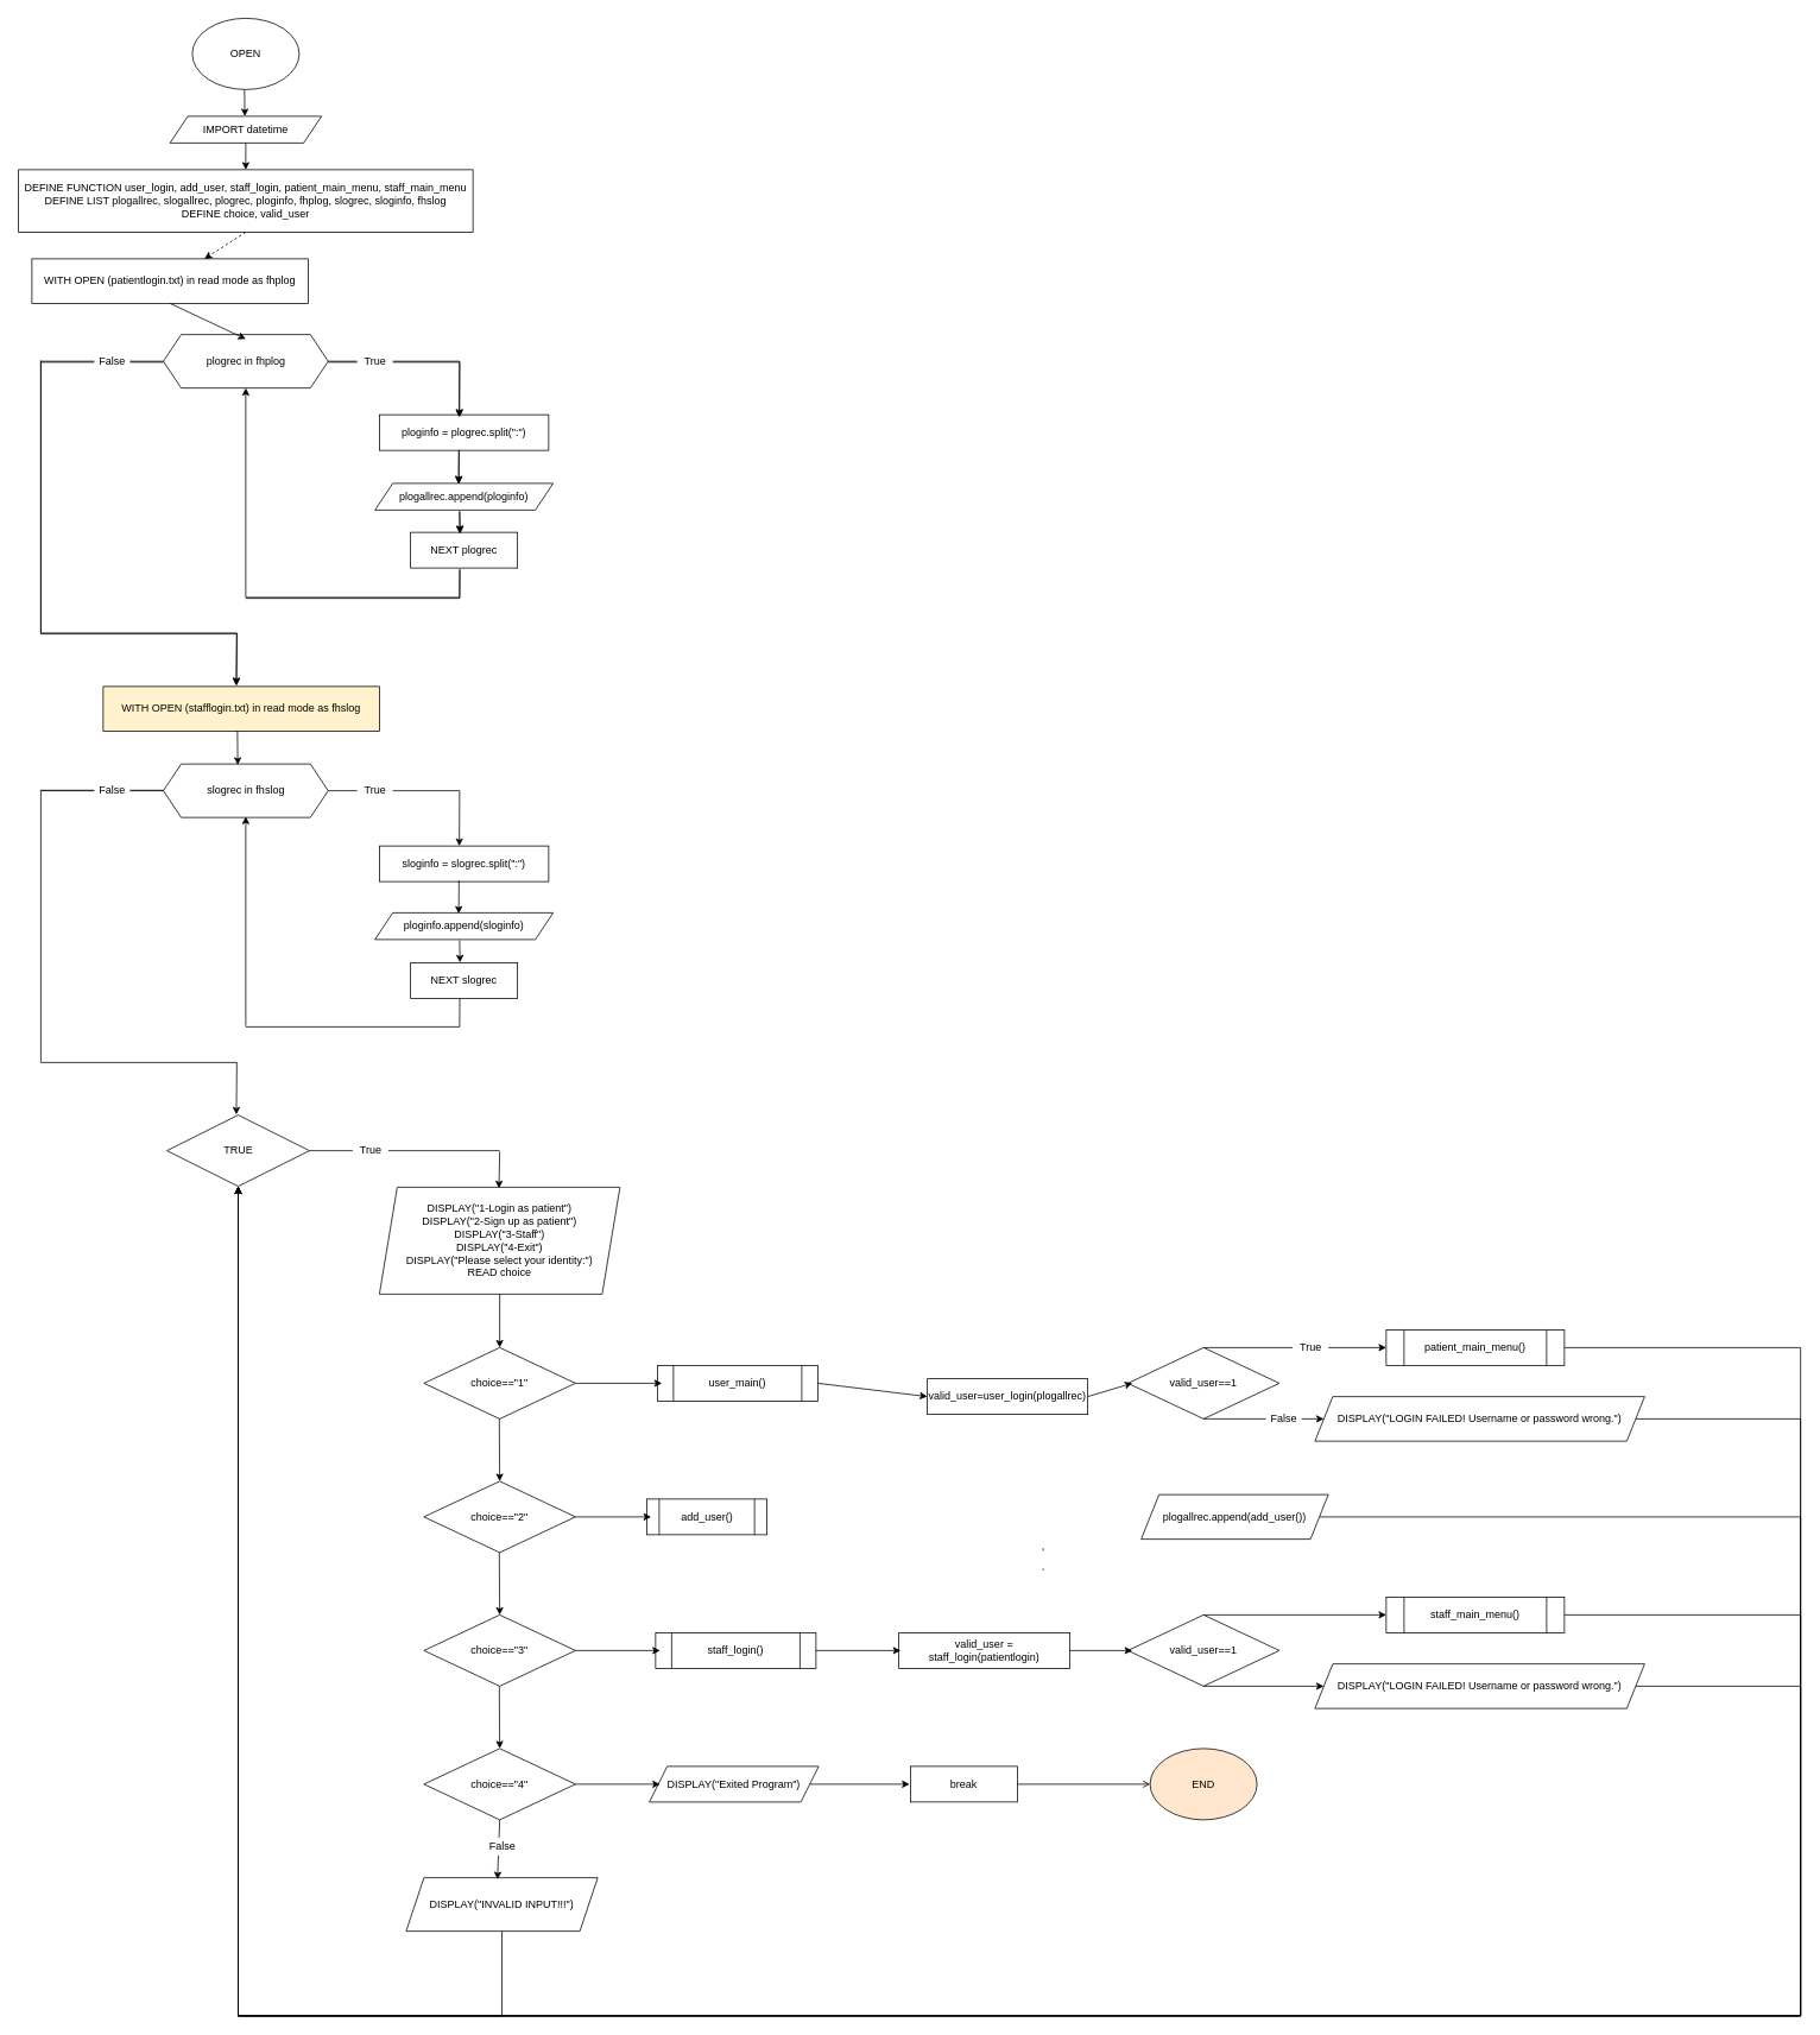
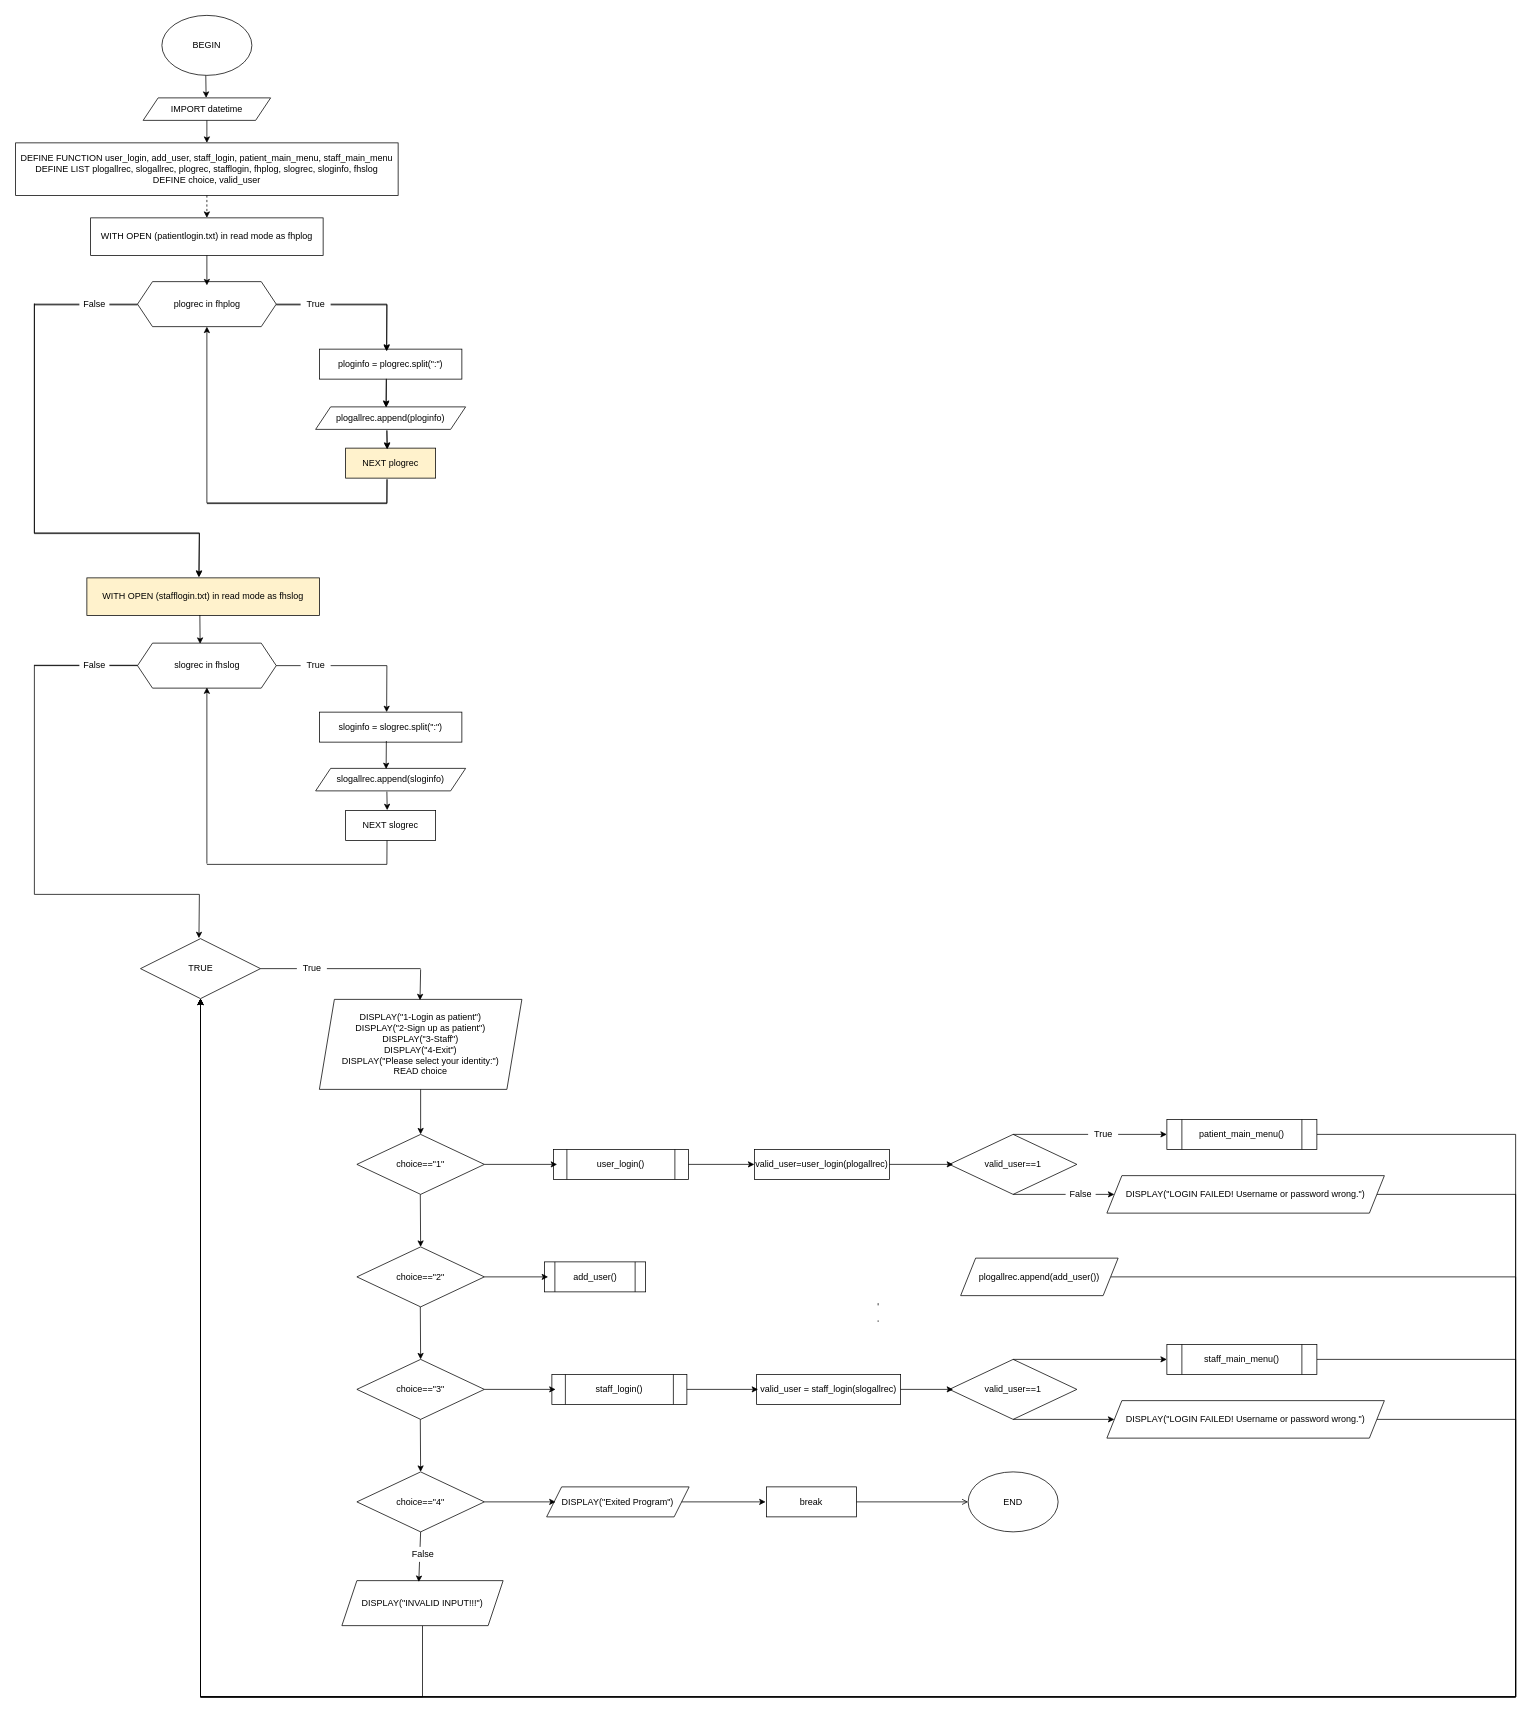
- <mxCell id="2" value="OPEN" style="ellipse;whiteSpace=wrap;html=1;" vertex="1" parent="1"><mxGeometry x="215" y="20" width="120" height="80" as="geometry" /></mxCell>
+ <mxCell id="2" value="BEGIN" style="ellipse;whiteSpace=wrap;html=1;" vertex="1" parent="1"><mxGeometry x="215" y="20" width="120" height="80" as="geometry" /></mxCell>
- <mxCell id="3" value="&lt;div&gt;DEFINE FUNCTION user_login, add_user, staff_login, patient_main_menu, staff_main_menu&lt;/div&gt;&lt;div&gt;&lt;span&gt;&#09;&lt;/span&gt;DEFINE LIST plogallrec, slogallrec, plogrec, ploginfo, fhplog, slogrec, sloginfo, fhslog&lt;/div&gt;&lt;div&gt;&lt;span&gt;&#09;&lt;/span&gt;DEFINE choice, valid_user&lt;/div&gt;" style="rounded=0;whiteSpace=wrap;html=1;" vertex="1" parent="1"><mxGeometry x="20" y="190" width="510" height="70" as="geometry" /></mxCell>
+ <mxCell id="3" value="&lt;div&gt;DEFINE FUNCTION user_login, add_user, staff_login, patient_main_menu, staff_main_menu&lt;/div&gt;&lt;div&gt;&lt;span&gt;&#09;&lt;/span&gt;DEFINE LIST plogallrec, slogallrec, plogrec, stafflogin, fhplog, slogrec, sloginfo, fhslog&lt;/div&gt;&lt;div&gt;&lt;span&gt;&#09;&lt;/span&gt;DEFINE choice, valid_user&lt;/div&gt;" style="rounded=0;whiteSpace=wrap;html=1;" vertex="1" parent="1"><mxGeometry x="20" y="190" width="510" height="70" as="geometry" /></mxCell>
- <mxCell id="8" value="&lt;span&gt;WITH OPEN (patientlogin.txt) in read mode as fhplog&lt;/span&gt;" style="rounded=0;whiteSpace=wrap;html=1;" vertex="1" parent="1"><mxGeometry x="35" y="290" width="310" height="50" as="geometry" /></mxCell>
+ <mxCell id="8" value="&lt;span&gt;WITH OPEN (patientlogin.txt) in read mode as fhplog&lt;/span&gt;" style="rounded=0;whiteSpace=wrap;html=1;" vertex="1" parent="1"><mxGeometry x="120" y="290" width="310" height="50" as="geometry" /></mxCell>
- <mxCell id="9" value="NEXT plogrec" style="rounded=0;whiteSpace=wrap;html=1;" vertex="1" parent="1"><mxGeometry x="460" y="597" width="120" height="40" as="geometry" /></mxCell>
+ <mxCell id="9" value="NEXT plogrec" style="rounded=0;whiteSpace=wrap;html=1;fillColor=#fff2cc;" vertex="1" parent="1"><mxGeometry x="460" y="597" width="120" height="40" as="geometry" /></mxCell>
- <mxCell id="12" value="ploginfo.append(sloginfo)" style="shape=parallelogram;perimeter=parallelogramPerimeter;whiteSpace=wrap;html=1;fixedSize=1;" vertex="1" parent="1"><mxGeometry x="420" y="1024" width="200" height="30" as="geometry" /></mxCell>
+ <mxCell id="12" value="slogallrec.append(sloginfo)" style="shape=parallelogram;perimeter=parallelogramPerimeter;whiteSpace=wrap;html=1;fixedSize=1;" vertex="1" parent="1"><mxGeometry x="420" y="1024" width="200" height="30" as="geometry" /></mxCell>
- <mxCell id="66" value="user_main()" style="shape=process;whiteSpace=wrap;html=1;backgroundOutline=1;" vertex="1" parent="1"><mxGeometry x="737" y="1532" width="180" height="40" as="geometry" /></mxCell>
+ <mxCell id="66" value="user_login()" style="shape=process;whiteSpace=wrap;html=1;backgroundOutline=1;" vertex="1" parent="1"><mxGeometry x="737" y="1532" width="180" height="40" as="geometry" /></mxCell>
- <mxCell id="65" value="valid_user=user_login(plogallrec)" style="rounded=0;whiteSpace=wrap;html=1;" vertex="1" parent="1"><mxGeometry x="1040" y="1547" width="180" height="40" as="geometry" /></mxCell>
+ <mxCell id="65" value="valid_user=user_login(plogallrec)" style="rounded=0;whiteSpace=wrap;html=1;" vertex="1" parent="1"><mxGeometry x="1005" y="1532" width="180" height="40" as="geometry" /></mxCell>
- <mxCell id="75" value="valid_user = staff_login(patientlogin)" style="rounded=0;whiteSpace=wrap;html=1;" vertex="1" parent="1"><mxGeometry x="1008" y="1832" width="192" height="40" as="geometry" /></mxCell>
+ <mxCell id="75" value="valid_user = staff_login(slogallrec)" style="rounded=0;whiteSpace=wrap;html=1;" vertex="1" parent="1"><mxGeometry x="1008" y="1832" width="192" height="40" as="geometry" /></mxCell>
- <mxCell id="86" value="END" style="ellipse;whiteSpace=wrap;html=1;fillColor=#ffe6cc;" vertex="1" parent="1"><mxGeometry x="1290" y="1962" width="120" height="80" as="geometry" /></mxCell>
+ <mxCell id="86" value="END" style="ellipse;whiteSpace=wrap;html=1;" vertex="1" parent="1"><mxGeometry x="1290" y="1962" width="120" height="80" as="geometry" /></mxCell>
